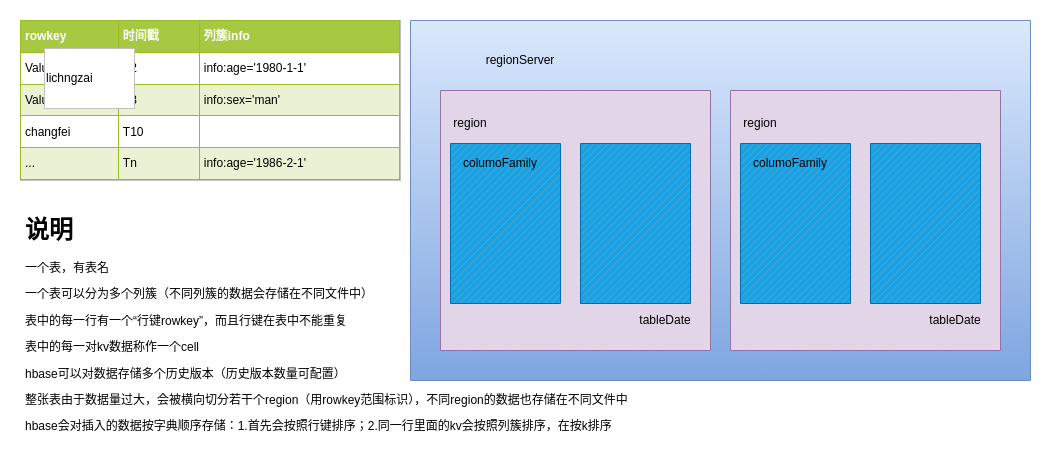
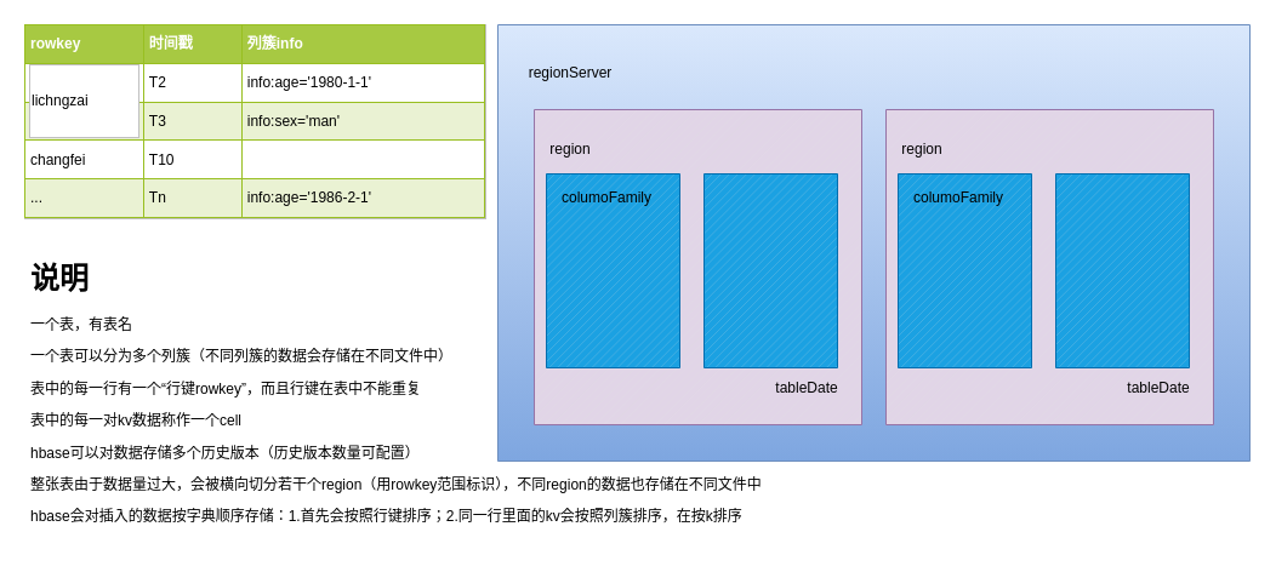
- <mxCell id="9" value="regionServer" style="text;html=1;strokeColor=none;fillColor=none;align=center;verticalAlign=middle;whiteSpace=wrap;rounded=0;comic=0;" vertex="1" parent="1"><mxGeometry x="500" y="50" width="40" height="20" as="geometry" /></mxCell>
+ <mxCell id="9" value="regionServer" style="text;html=1;strokeColor=none;fillColor=none;align=center;verticalAlign=middle;whiteSpace=wrap;rounded=0;comic=0;" vertex="1" parent="1"><mxGeometry x="450" y="50" width="40" height="20" as="geometry" /></mxCell>
- <mxCell id="4" value="lichngzai" style="rounded=0;whiteSpace=wrap;html=1;comic=0;strokeColor=#c0c0c0;gradientColor=none;align=left;" vertex="1" parent="1"><mxGeometry x="44" y="48" width="90" height="60" as="geometry" /></mxCell>
+ <mxCell id="4" value="lichngzai" style="rounded=0;whiteSpace=wrap;html=1;comic=0;strokeColor=#c0c0c0;gradientColor=none;align=left;" vertex="1" parent="1"><mxGeometry x="24" y="53" width="90" height="60" as="geometry" /></mxCell>
